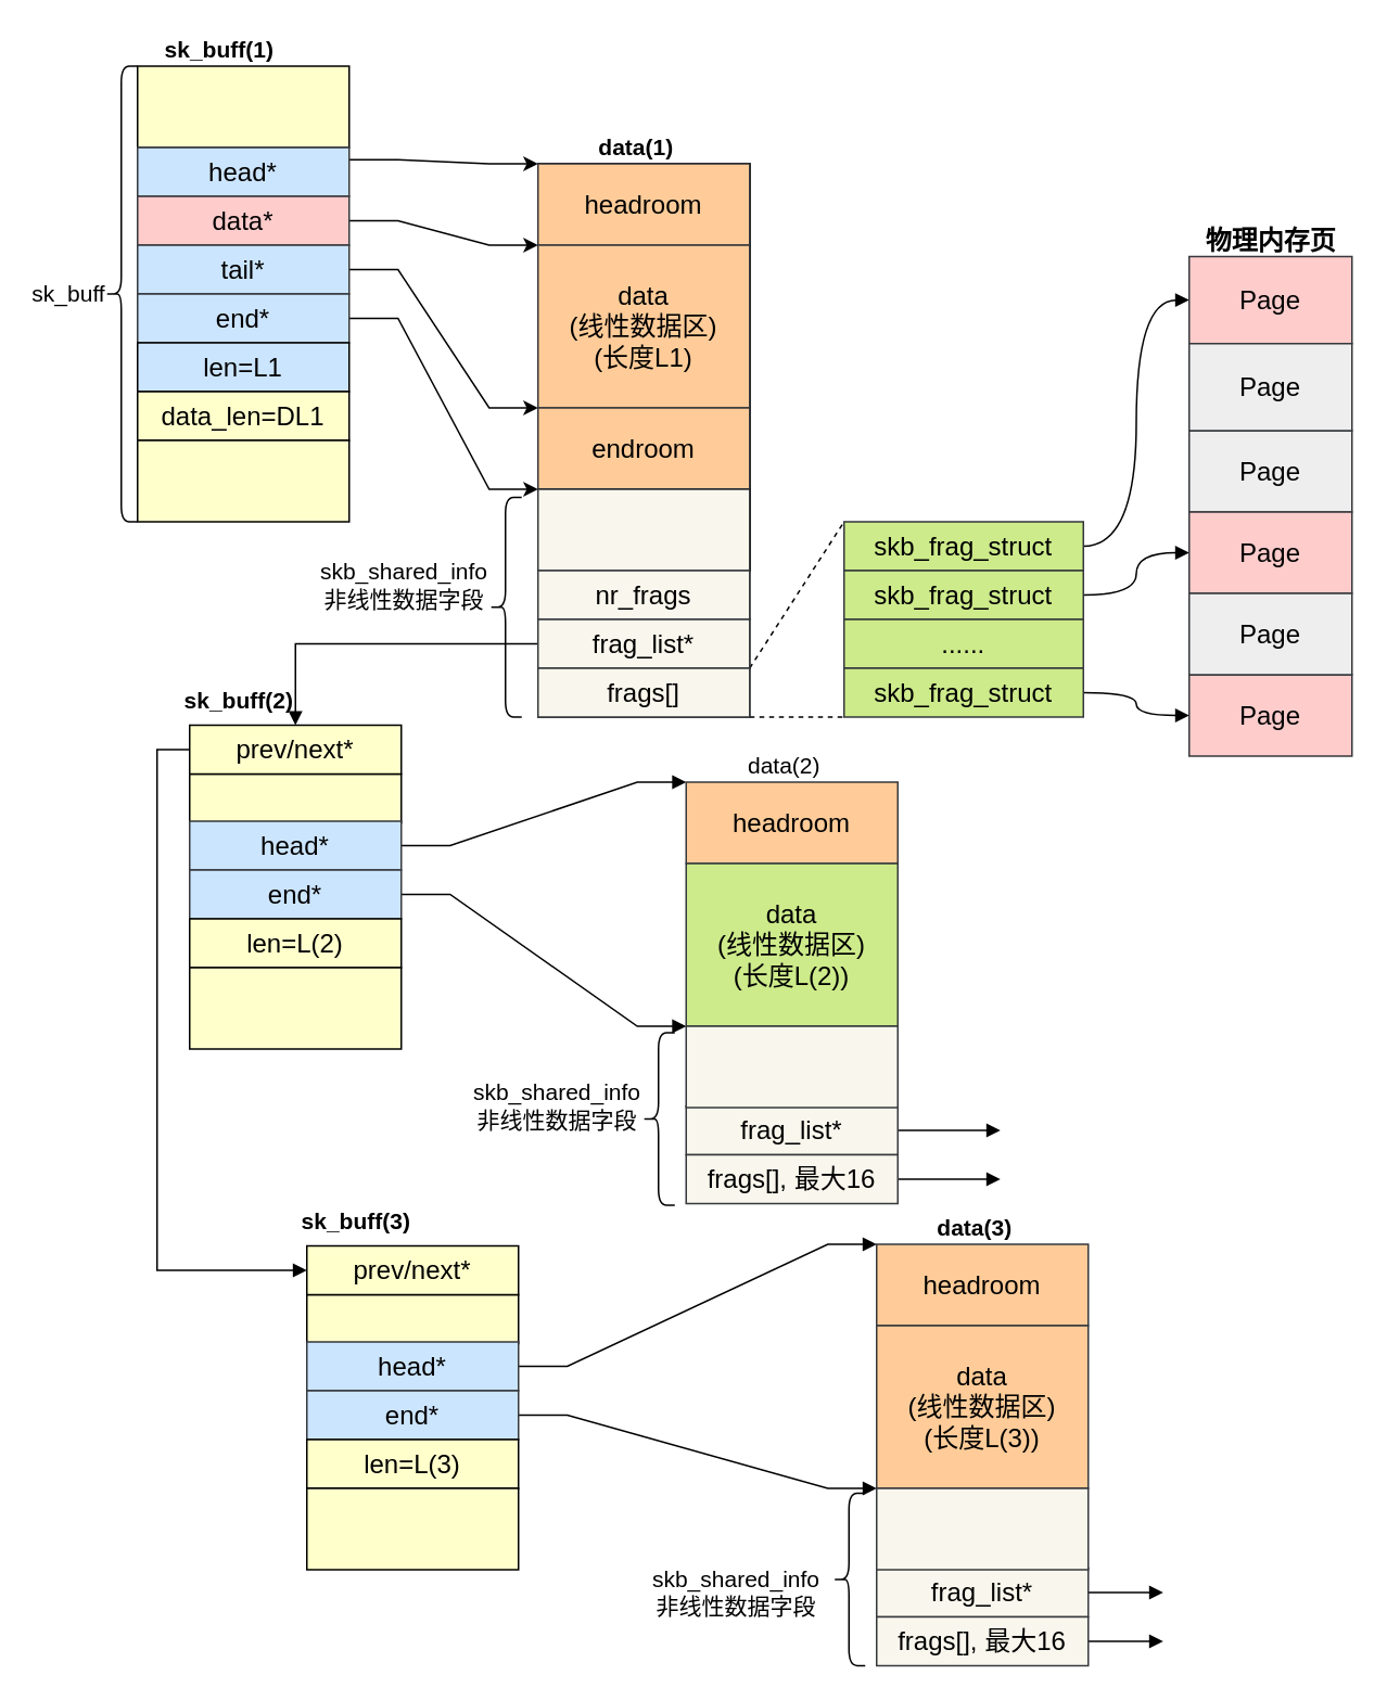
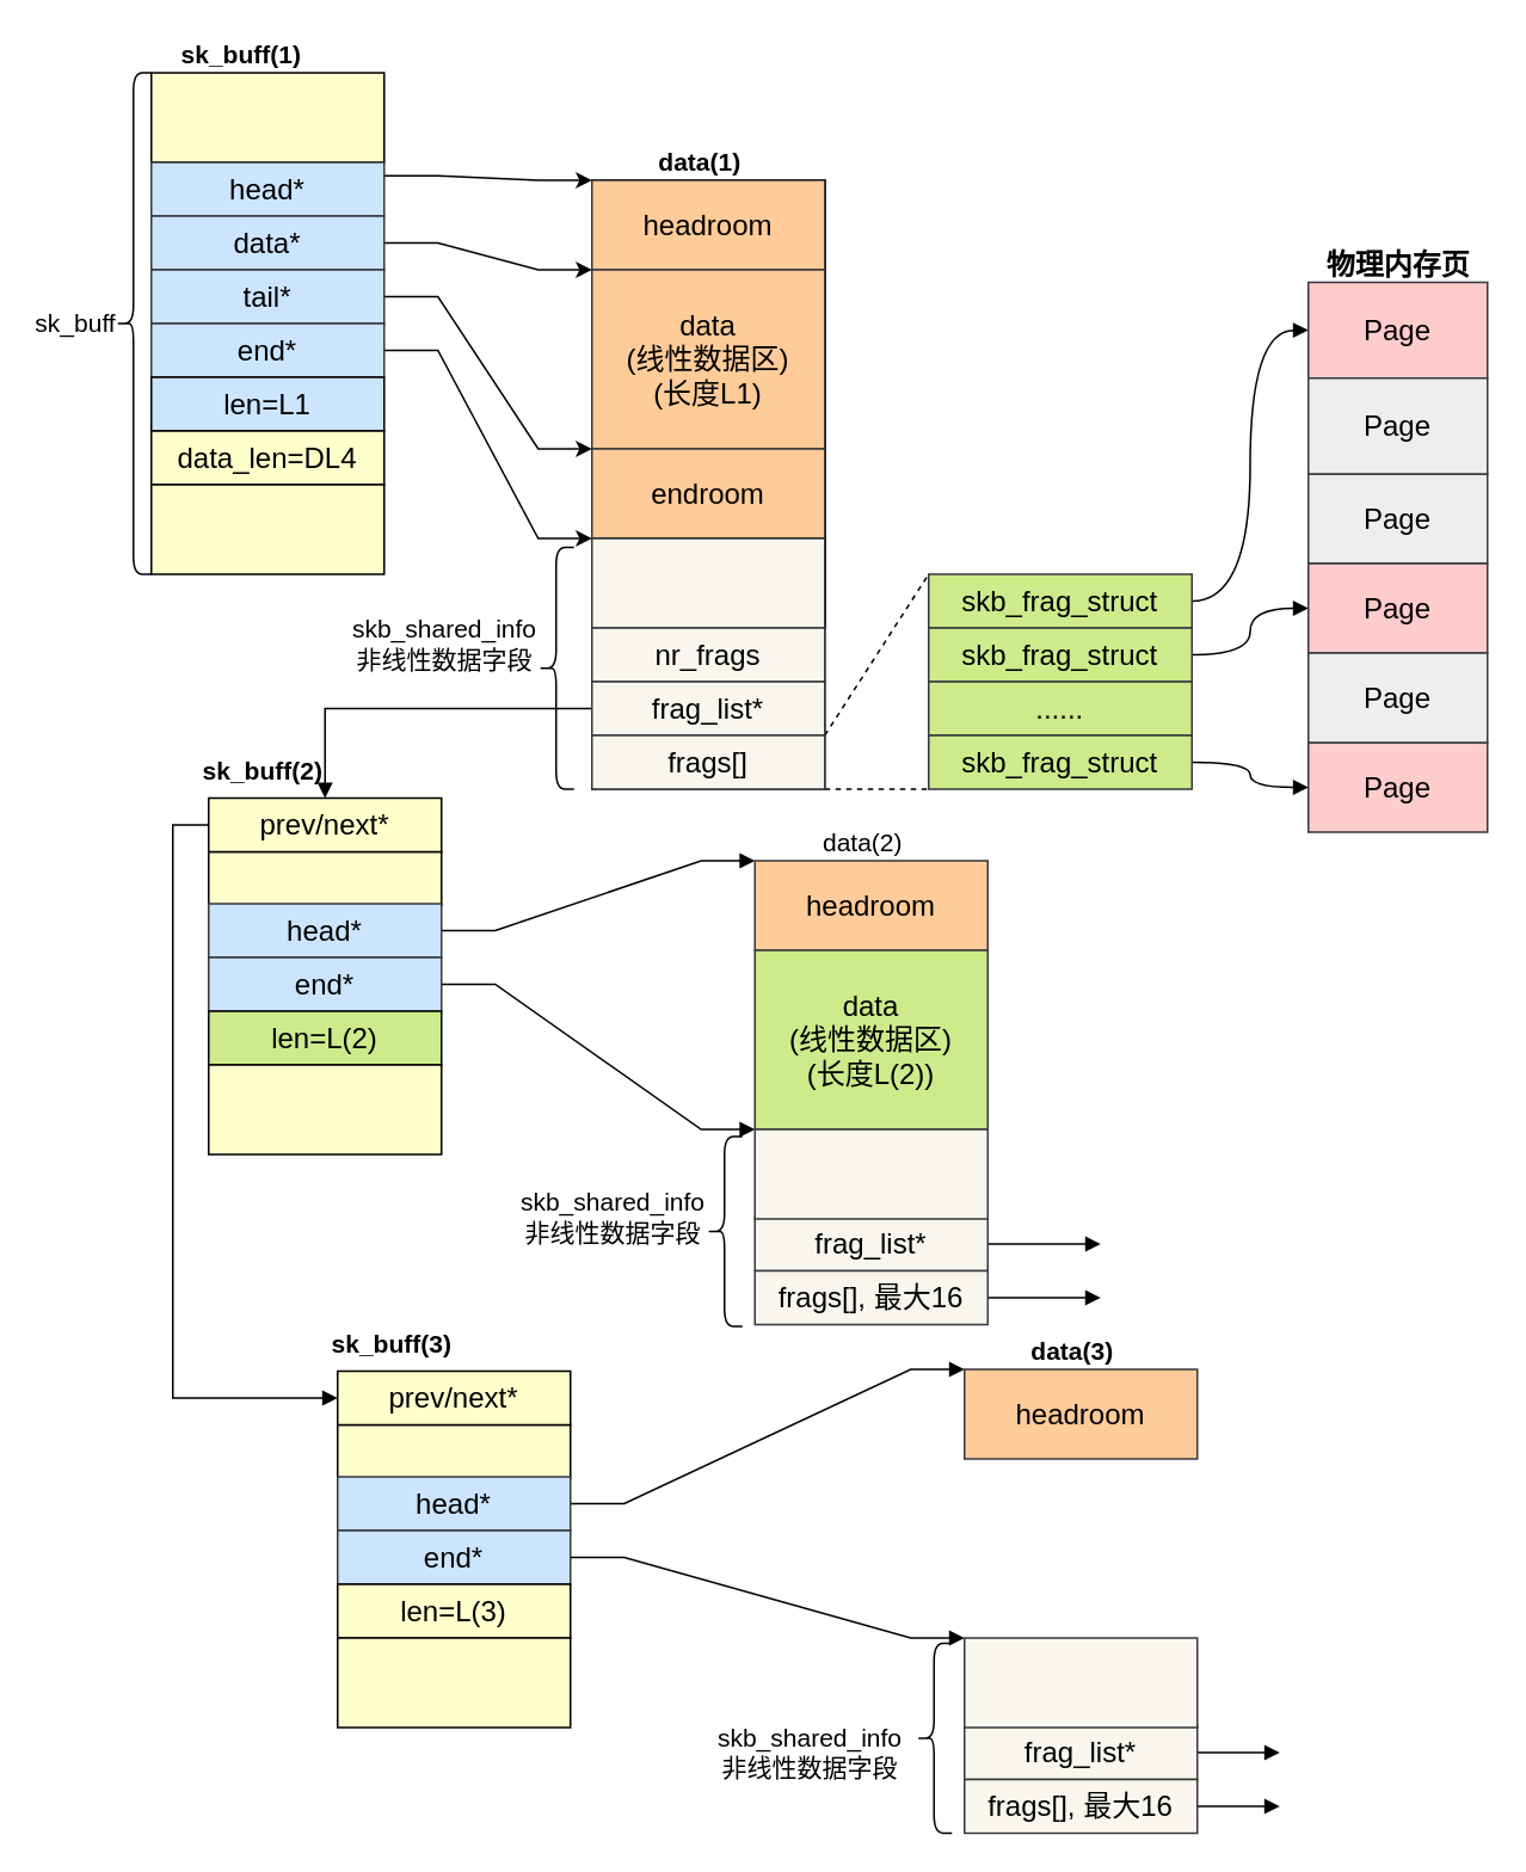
- <mxCell id="6" value="data*" style="whiteSpace=wrap;align=center;verticalAlign=middle;fontStyle=0;strokeWidth=1;fillColor=#ffcccc;fontSize=16;strokeColor=#36393d;" vertex="1" parent="1"><mxGeometry x="84" y="120" width="130" height="30" as="geometry" /></mxCell>
+ <mxCell id="6" value="data*" style="whiteSpace=wrap;align=center;verticalAlign=middle;fontStyle=0;strokeWidth=1;fillColor=#cce5ff;fontSize=16;strokeColor=#36393d;" vertex="1" parent="1"><mxGeometry x="84" y="120" width="130" height="30" as="geometry" /></mxCell>
- <mxCell id="12" value="data_len=DL1" style="whiteSpace=wrap;align=center;verticalAlign=middle;fontStyle=0;strokeWidth=1;fillColor=#FFFFCC;fontSize=16;" vertex="1" parent="1"><mxGeometry x="84" y="240" width="130" height="30" as="geometry" /></mxCell>
+ <mxCell id="12" value="data_len=DL4" style="whiteSpace=wrap;align=center;verticalAlign=middle;fontStyle=0;strokeWidth=1;fillColor=#FFFFCC;fontSize=16;" vertex="1" parent="1"><mxGeometry x="84" y="240" width="130" height="30" as="geometry" /></mxCell>
- <mxCell id="42" value="len=L(2)" style="whiteSpace=wrap;align=center;verticalAlign=middle;fontStyle=0;strokeWidth=1;fillColor=#FFFFCC;fontSize=16;" vertex="1" parent="1"><mxGeometry x="116" y="564" width="130" height="30" as="geometry" /></mxCell>
+ <mxCell id="42" value="len=L(2)" style="whiteSpace=wrap;align=center;verticalAlign=middle;fontStyle=0;strokeWidth=1;fillColor=#cdeb8b;fontSize=16;" vertex="1" parent="1"><mxGeometry x="116" y="564" width="130" height="30" as="geometry" /></mxCell>
- <mxCell id="82" value="data&#10;(线性数据区)&#10;(长度L(3))" style="whiteSpace=wrap;align=center;verticalAlign=middle;fontStyle=0;strokeWidth=1;fillColor=#ffcc99;fontSize=16;strokeColor=#36393d;" vertex="1" parent="1"><mxGeometry x="538" y="814" width="130" height="100" as="geometry" /></mxCell>
